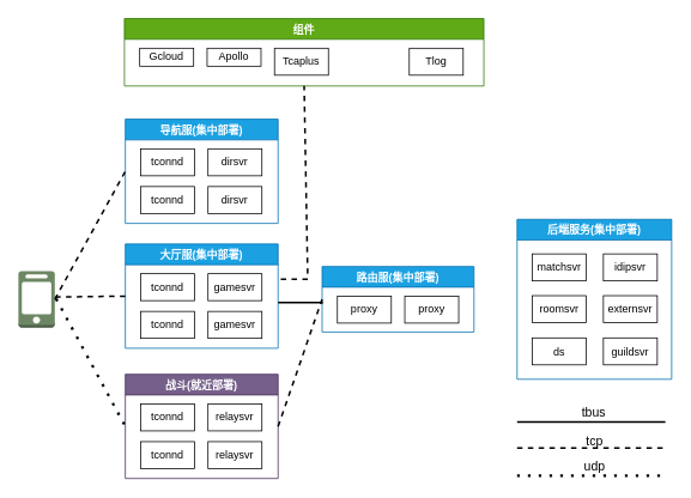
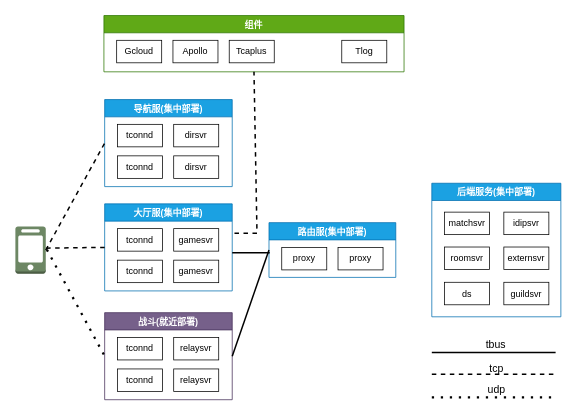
- <mxCell id="33" value="Gcloud" style="whiteSpace=wrap;html=1;" parent="32" vertex="1"><mxGeometry x="17" y="33" width="60" height="20" as="geometry" /></mxCell>
+ <mxCell id="33" value="Gcloud" style="whiteSpace=wrap;html=1;" parent="32" vertex="1"><mxGeometry x="17" y="33" width="60" height="30" as="geometry" /></mxCell>
- <mxCell id="34" value="Apollo" style="whiteSpace=wrap;html=1;" parent="32" vertex="1"><mxGeometry x="92" y="33" width="60" height="20" as="geometry" /></mxCell>
+ <mxCell id="34" value="Apollo" style="whiteSpace=wrap;html=1;" parent="32" vertex="1"><mxGeometry x="92" y="33" width="60" height="30" as="geometry" /></mxCell>
- <mxCell id="31" value="" style="endArrow=none;html=1;rounded=0;exitX=1;exitY=0.5;exitDx=0;exitDy=0;entryX=0;entryY=0.5;entryDx=0;entryDy=0;strokeWidth=2;dashed=1;" parent="1" source="3" target="25" edge="1"><mxGeometry width="50" height="50" relative="1" as="geometry"><mxPoint x="310" y="500" as="sourcePoint" /><mxPoint x="360" y="450" as="targetPoint" /></mxGeometry></mxCell>
+ <mxCell id="31" value="" style="endArrow=none;html=1;rounded=0;exitX=1;exitY=0.5;exitDx=0;exitDy=0;entryX=0;entryY=0.5;entryDx=0;entryDy=0;strokeWidth=2;" parent="1" source="3" target="25" edge="1"><mxGeometry width="50" height="50" relative="1" as="geometry"><mxPoint x="310" y="500" as="sourcePoint" /><mxPoint x="360" y="450" as="targetPoint" /></mxGeometry></mxCell>
